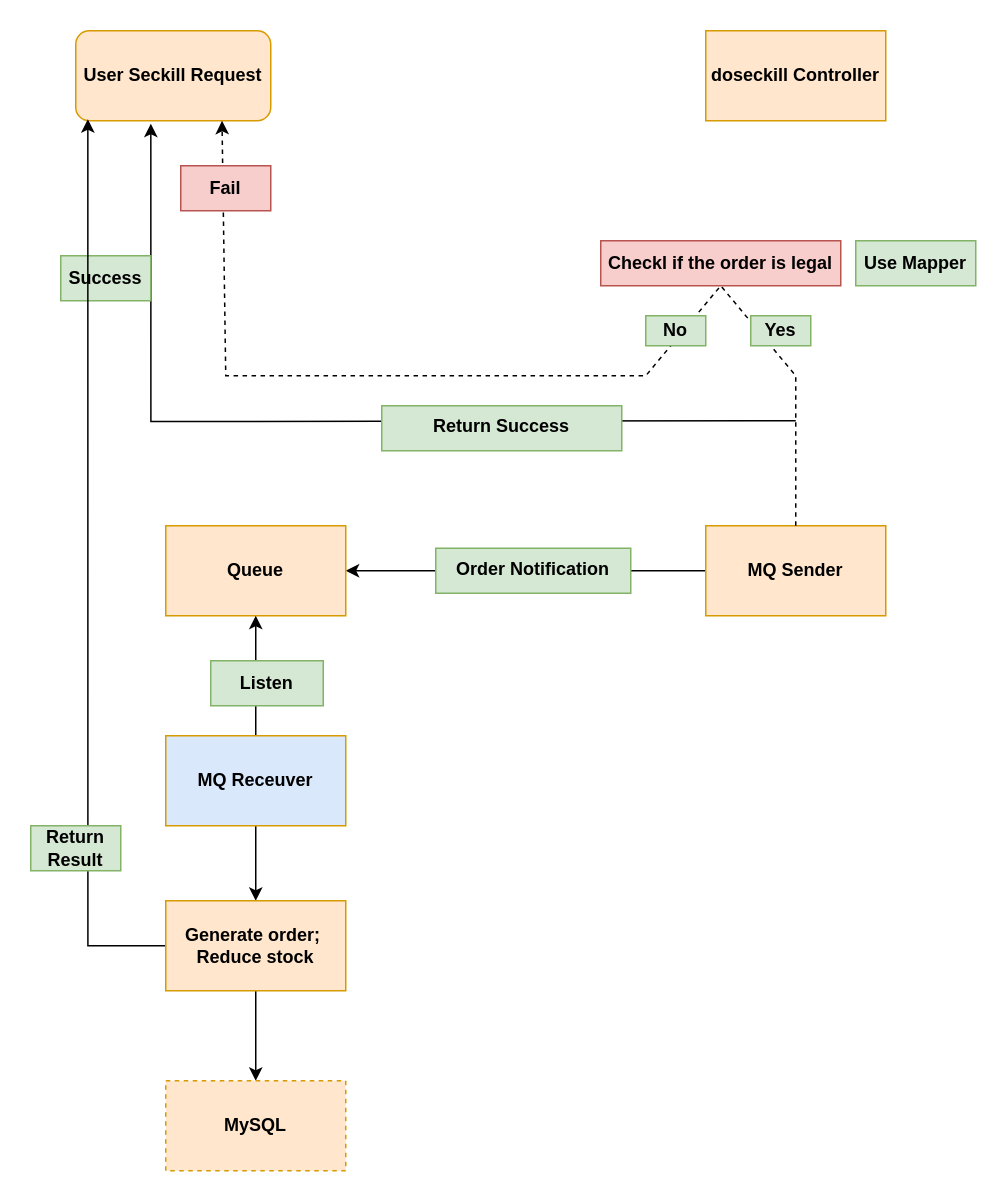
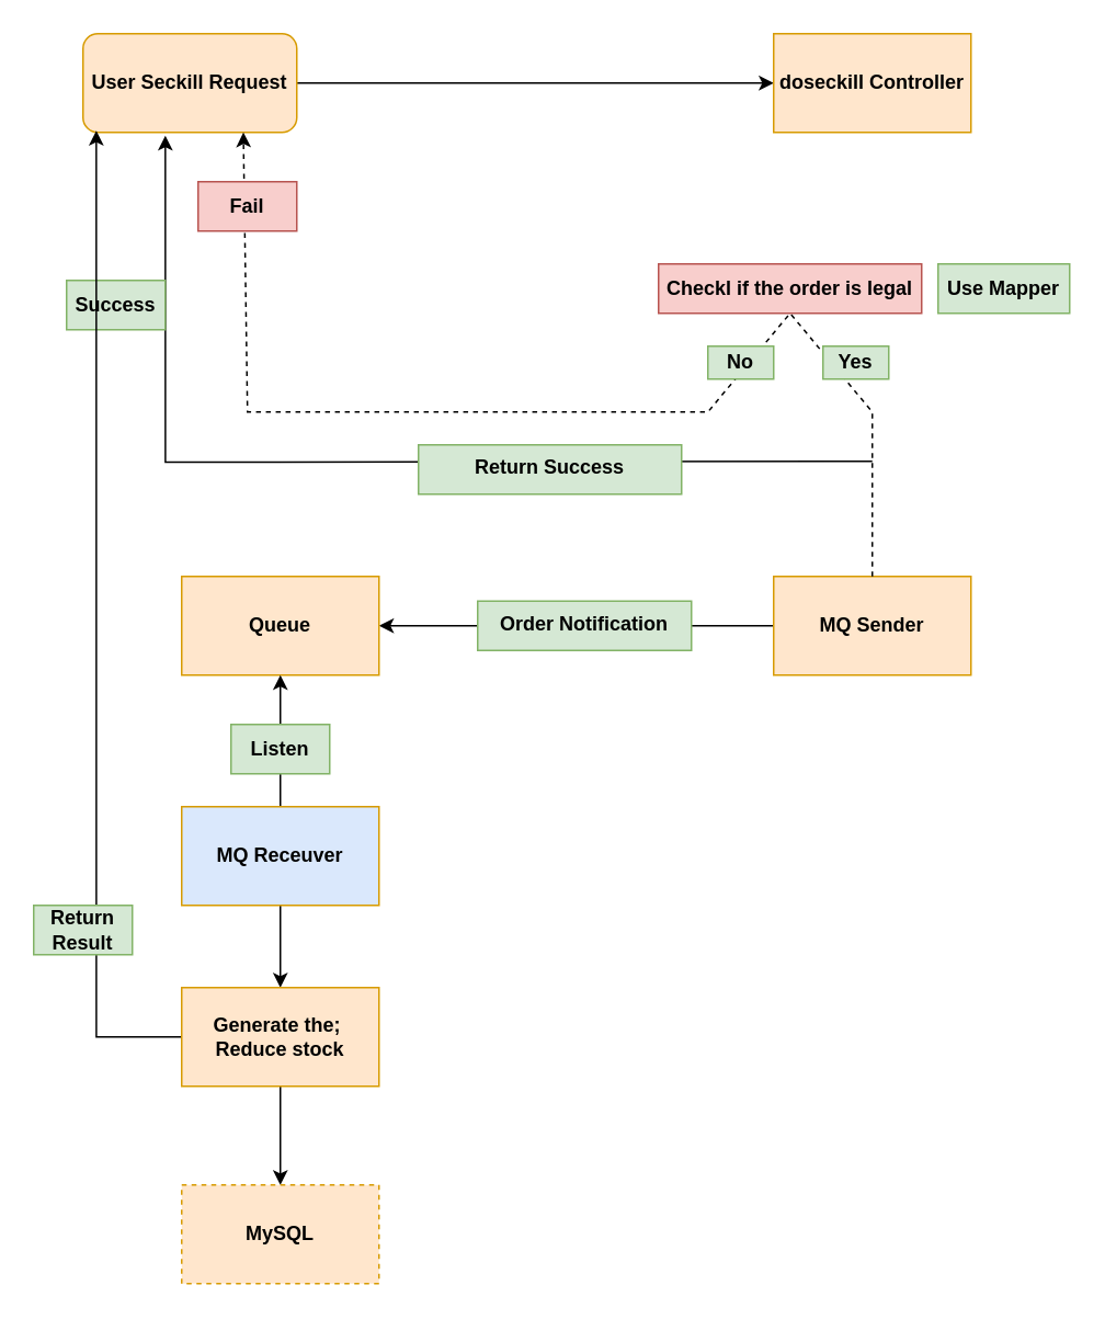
+ <mxCell id="2" style="edgeStyle=orthogonalEdgeStyle;rounded=0;orthogonalLoop=1;jettySize=auto;html=1;exitX=1;exitY=0.5;exitDx=0;exitDy=0;" edge="1" parent="1" source="3" target="4"><mxGeometry relative="1" as="geometry" /></mxCell>
- <mxCell id="21" value="&lt;b&gt;Listen&lt;/b&gt;" style="text;html=1;strokeColor=#82b366;fillColor=#d5e8d4;align=center;verticalAlign=middle;whiteSpace=wrap;rounded=0;" vertex="1" parent="1"><mxGeometry x="140" y="440" width="75" height="30" as="geometry" /></mxCell>
+ <mxCell id="21" value="&lt;b&gt;Listen&lt;/b&gt;" style="text;html=1;strokeColor=#82b366;fillColor=#d5e8d4;align=center;verticalAlign=middle;whiteSpace=wrap;rounded=0;" vertex="1" parent="1"><mxGeometry x="140" y="440" width="60" height="30" as="geometry" /></mxCell>
- <mxCell id="24" value="&lt;b&gt;Generate order;&amp;nbsp;&lt;br&gt;Reduce stock&lt;/b&gt;" style="rounded=0;whiteSpace=wrap;html=1;fillColor=#ffe6cc;strokeColor=#d79b00;" vertex="1" parent="1"><mxGeometry x="110" y="600" width="120" height="60" as="geometry" /></mxCell>
+ <mxCell id="24" value="&lt;b&gt;Generate the;&amp;nbsp;&lt;br&gt;Reduce stock&lt;/b&gt;" style="rounded=0;whiteSpace=wrap;html=1;fillColor=#ffe6cc;strokeColor=#d79b00;" vertex="1" parent="1"><mxGeometry x="110" y="600" width="120" height="60" as="geometry" /></mxCell>
